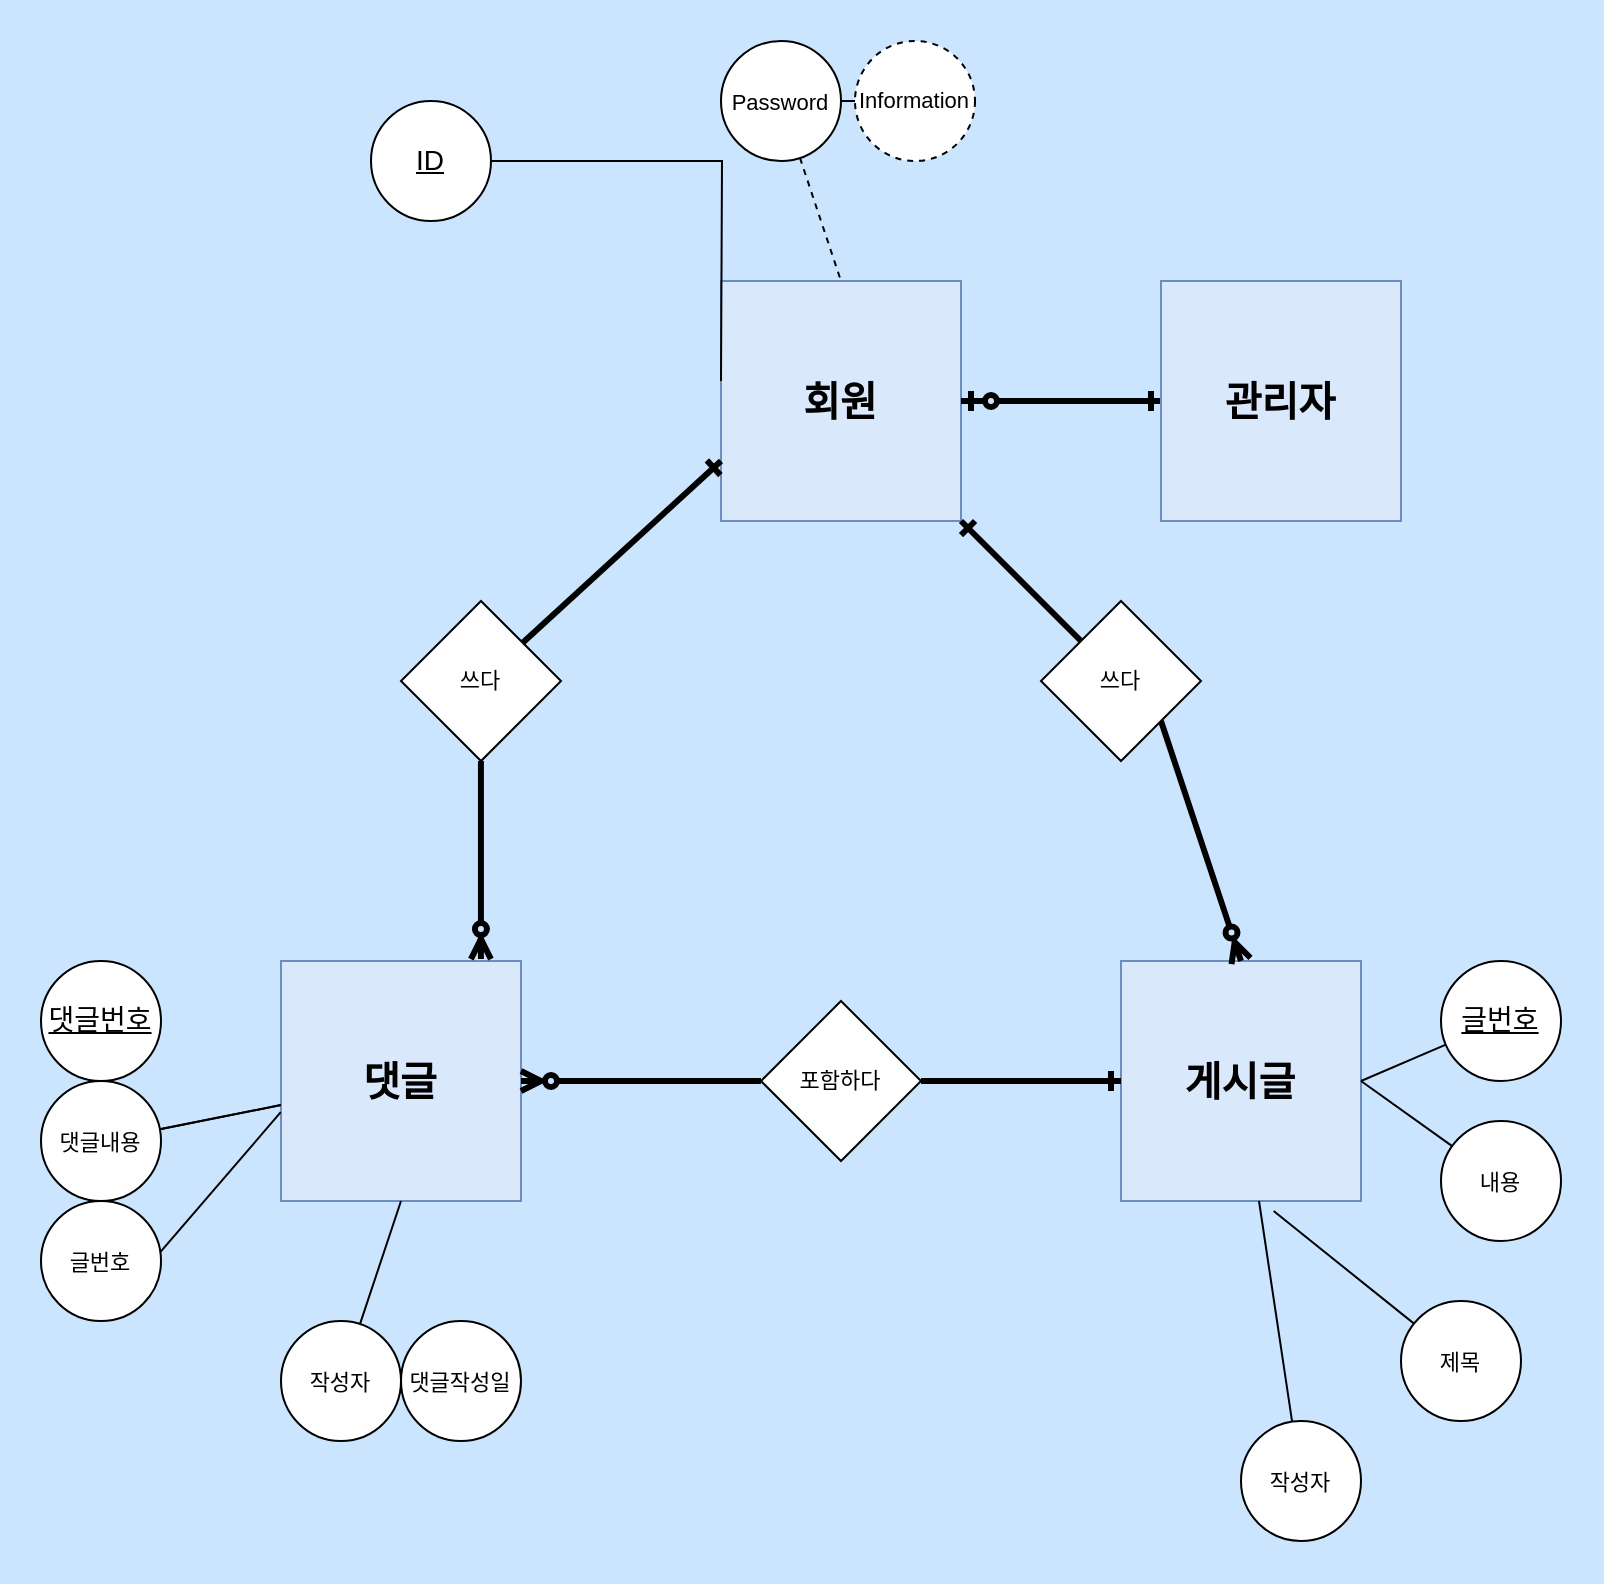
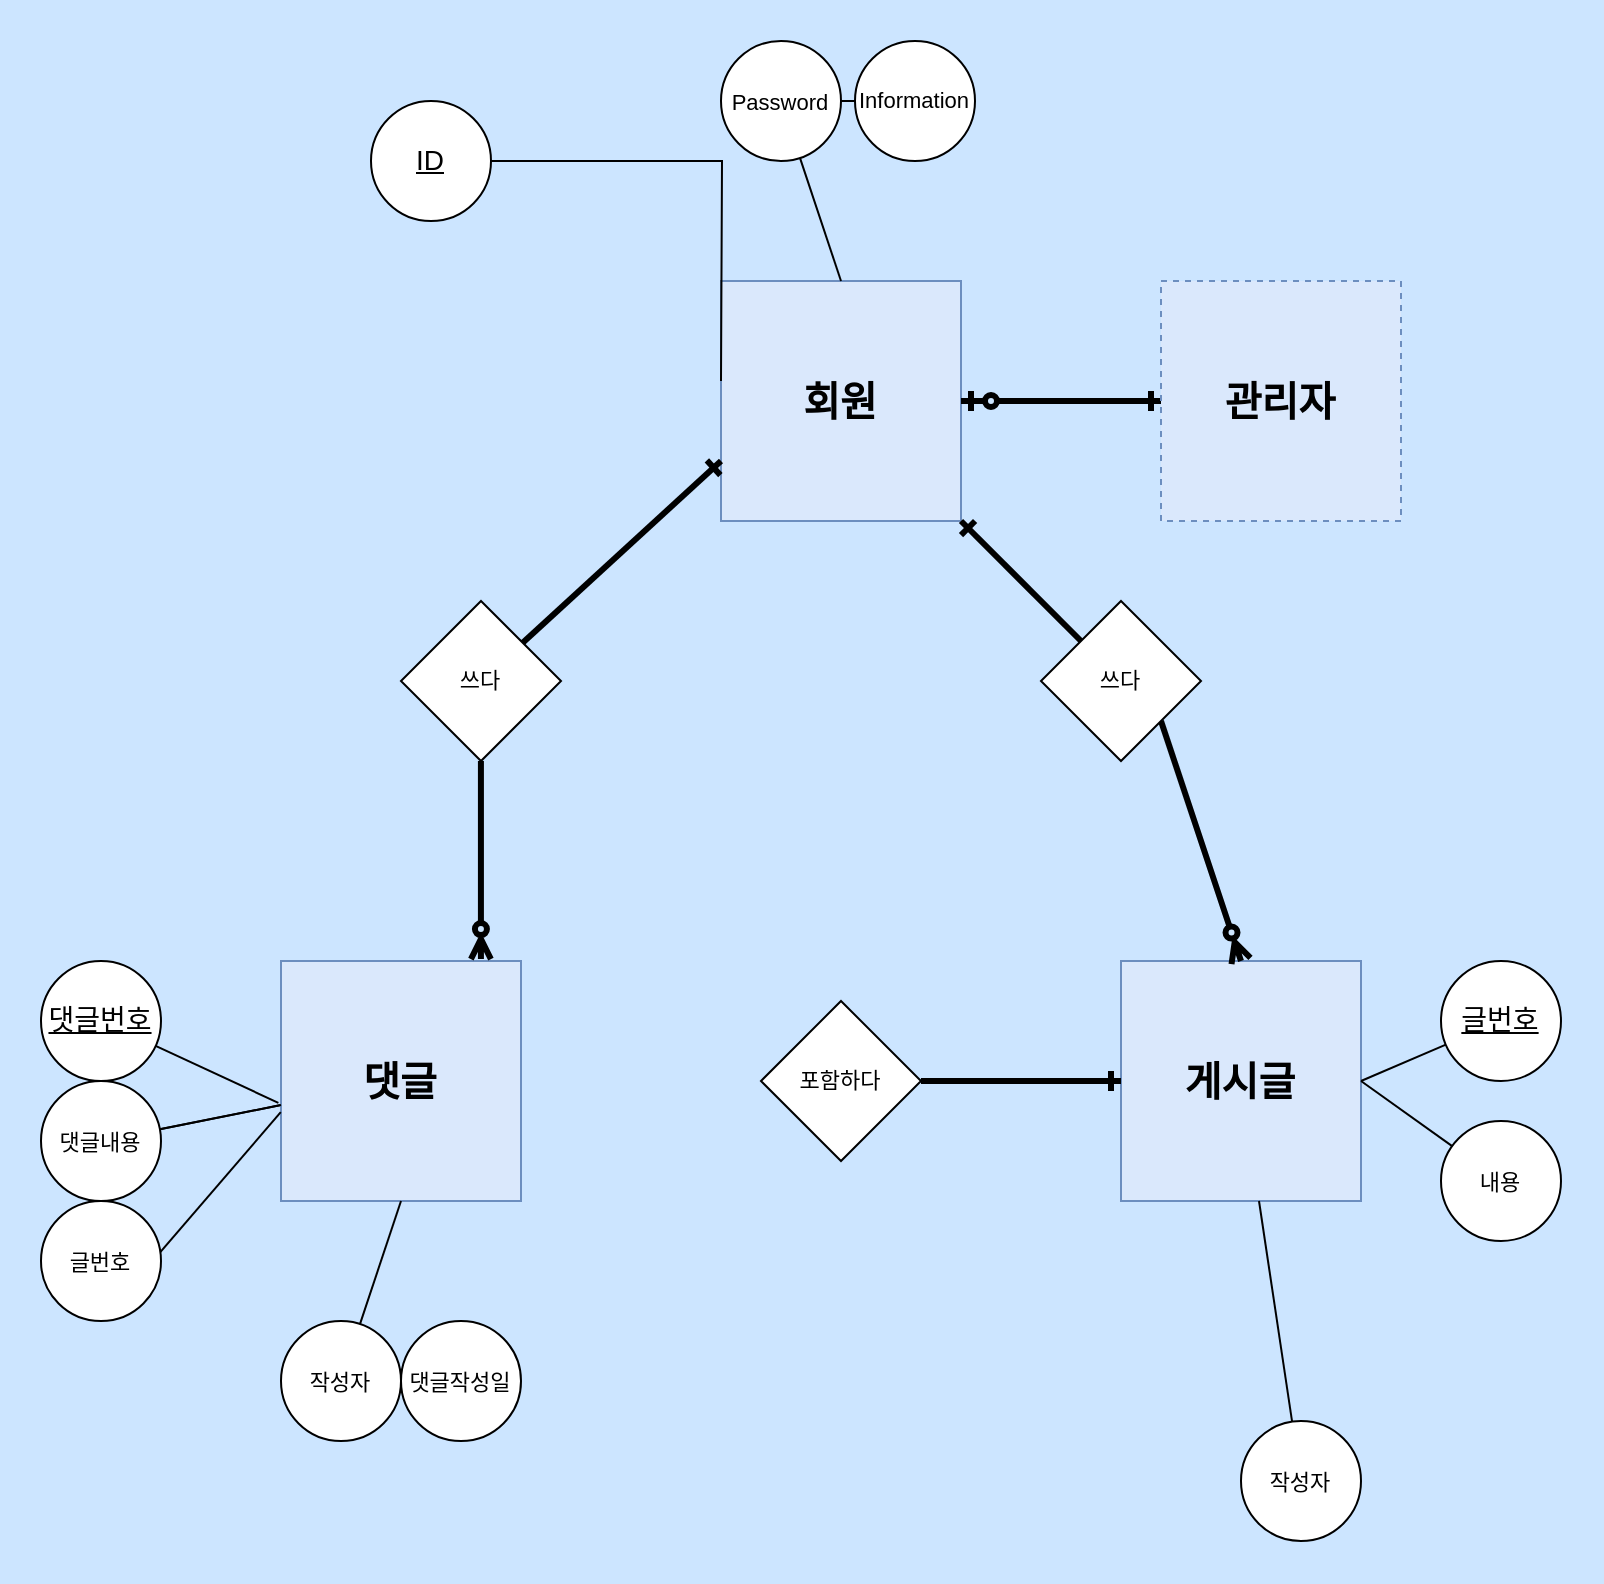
- <mxCell id="10" value="Information" style="ellipse;whiteSpace=wrap;html=1;aspect=fixed;fontSize=11;dashed=1;" vertex="1" parent="1"><mxGeometry x="427" y="20" width="60" height="60" as="geometry" /></mxCell>
+ <mxCell id="10" value="Information" style="ellipse;whiteSpace=wrap;html=1;aspect=fixed;fontSize=11;" vertex="1" parent="1"><mxGeometry x="427" y="20" width="60" height="60" as="geometry" /></mxCell>
- <mxCell id="11" style="rounded=0;orthogonalLoop=1;jettySize=auto;html=1;entryX=0.5;entryY=0;entryDx=0;entryDy=0;fontSize=11;endArrow=none;endFill=0;dashed=1;" edge="1" parent="1" source="12" target="3"><mxGeometry relative="1" as="geometry"><mxPoint x="389.96" y="142.04" as="targetPoint" /></mxGeometry></mxCell>
+ <mxCell id="11" style="rounded=0;orthogonalLoop=1;jettySize=auto;html=1;entryX=0.5;entryY=0;entryDx=0;entryDy=0;fontSize=11;endArrow=none;endFill=0;" edge="1" parent="1" source="12" target="3"><mxGeometry relative="1" as="geometry"><mxPoint x="389.96" y="142.04" as="targetPoint" /></mxGeometry></mxCell>
- <mxCell id="40" value="관리자" style="whiteSpace=wrap;html=1;aspect=fixed;fontSize=20;fontStyle=1;fillColor=#dae8fc;strokeColor=#6c8ebf;" vertex="1" parent="1"><mxGeometry x="580" y="140" width="120" height="120" as="geometry" /></mxCell>
+ <mxCell id="40" value="관리자" style="whiteSpace=wrap;html=1;aspect=fixed;fontSize=20;fontStyle=1;fillColor=#dae8fc;strokeColor=#6c8ebf;dashed=1;" vertex="1" parent="1"><mxGeometry x="580" y="140" width="120" height="120" as="geometry" /></mxCell>
+ <mxCell id="21" value="" style="rounded=0;orthogonalLoop=1;jettySize=auto;html=1;fontSize=11;endArrow=none;endFill=0;entryX=-0.011;entryY=0.591;entryDx=0;entryDy=0;entryPerimeter=0;" edge="1" parent="1" source="22" target="6"><mxGeometry relative="1" as="geometry" /></mxCell>
- <mxCell id="31" style="edgeStyle=orthogonalEdgeStyle;rounded=0;orthogonalLoop=1;jettySize=auto;html=1;entryX=1;entryY=0.5;entryDx=0;entryDy=0;fontSize=11;endArrow=ERzeroToMany;endFill=0;strokeWidth=3;" edge="1" parent="1" source="32" target="6"><mxGeometry relative="1" as="geometry" /></mxCell>
- <mxCell id="17" value="" style="rounded=0;orthogonalLoop=1;jettySize=auto;html=1;fontSize=11;endArrow=none;endFill=0;entryX=0.636;entryY=1.042;entryDx=0;entryDy=0;entryPerimeter=0;" edge="1" parent="1" source="18" target="4"><mxGeometry relative="1" as="geometry" /></mxCell>
- <mxCell id="18" value="&lt;font style=&quot;font-size: 11px&quot;&gt;제목&lt;br&gt;&lt;/font&gt;" style="ellipse;whiteSpace=wrap;html=1;aspect=fixed;fontSize=14;" vertex="1" parent="1"><mxGeometry x="700" y="650" width="60" height="60" as="geometry" /></mxCell>
